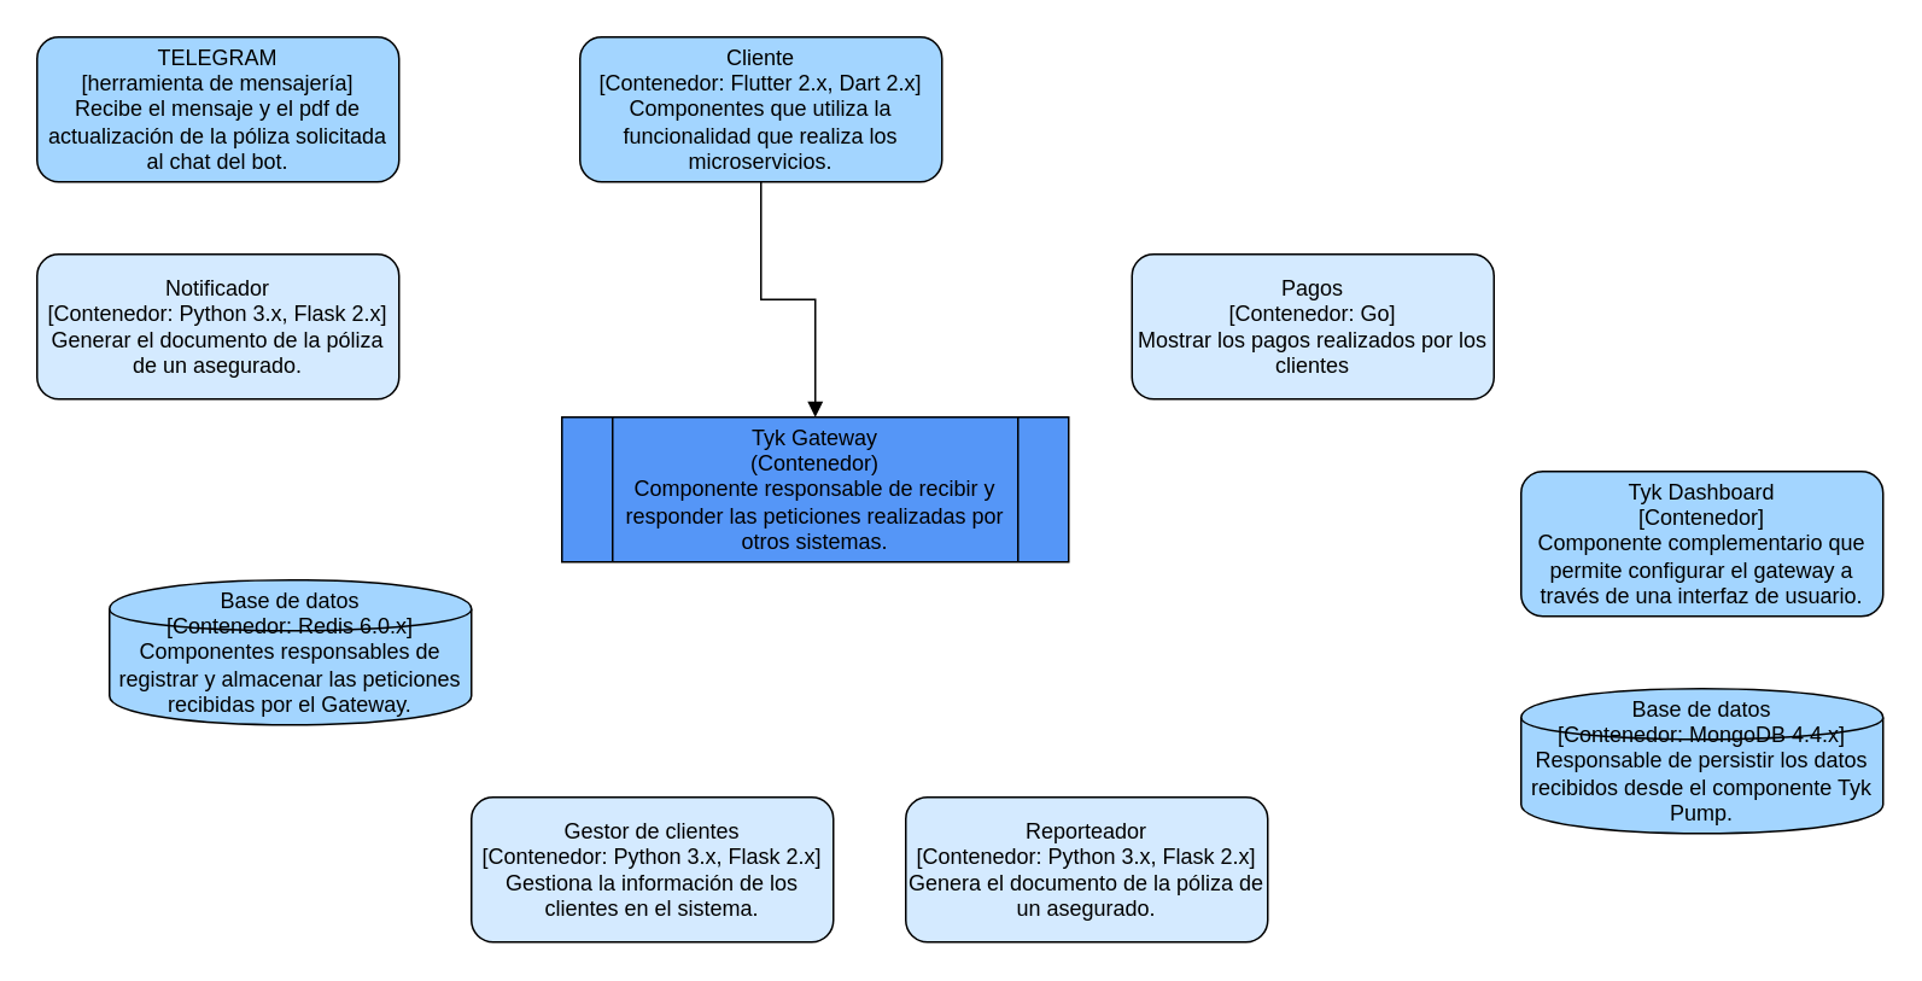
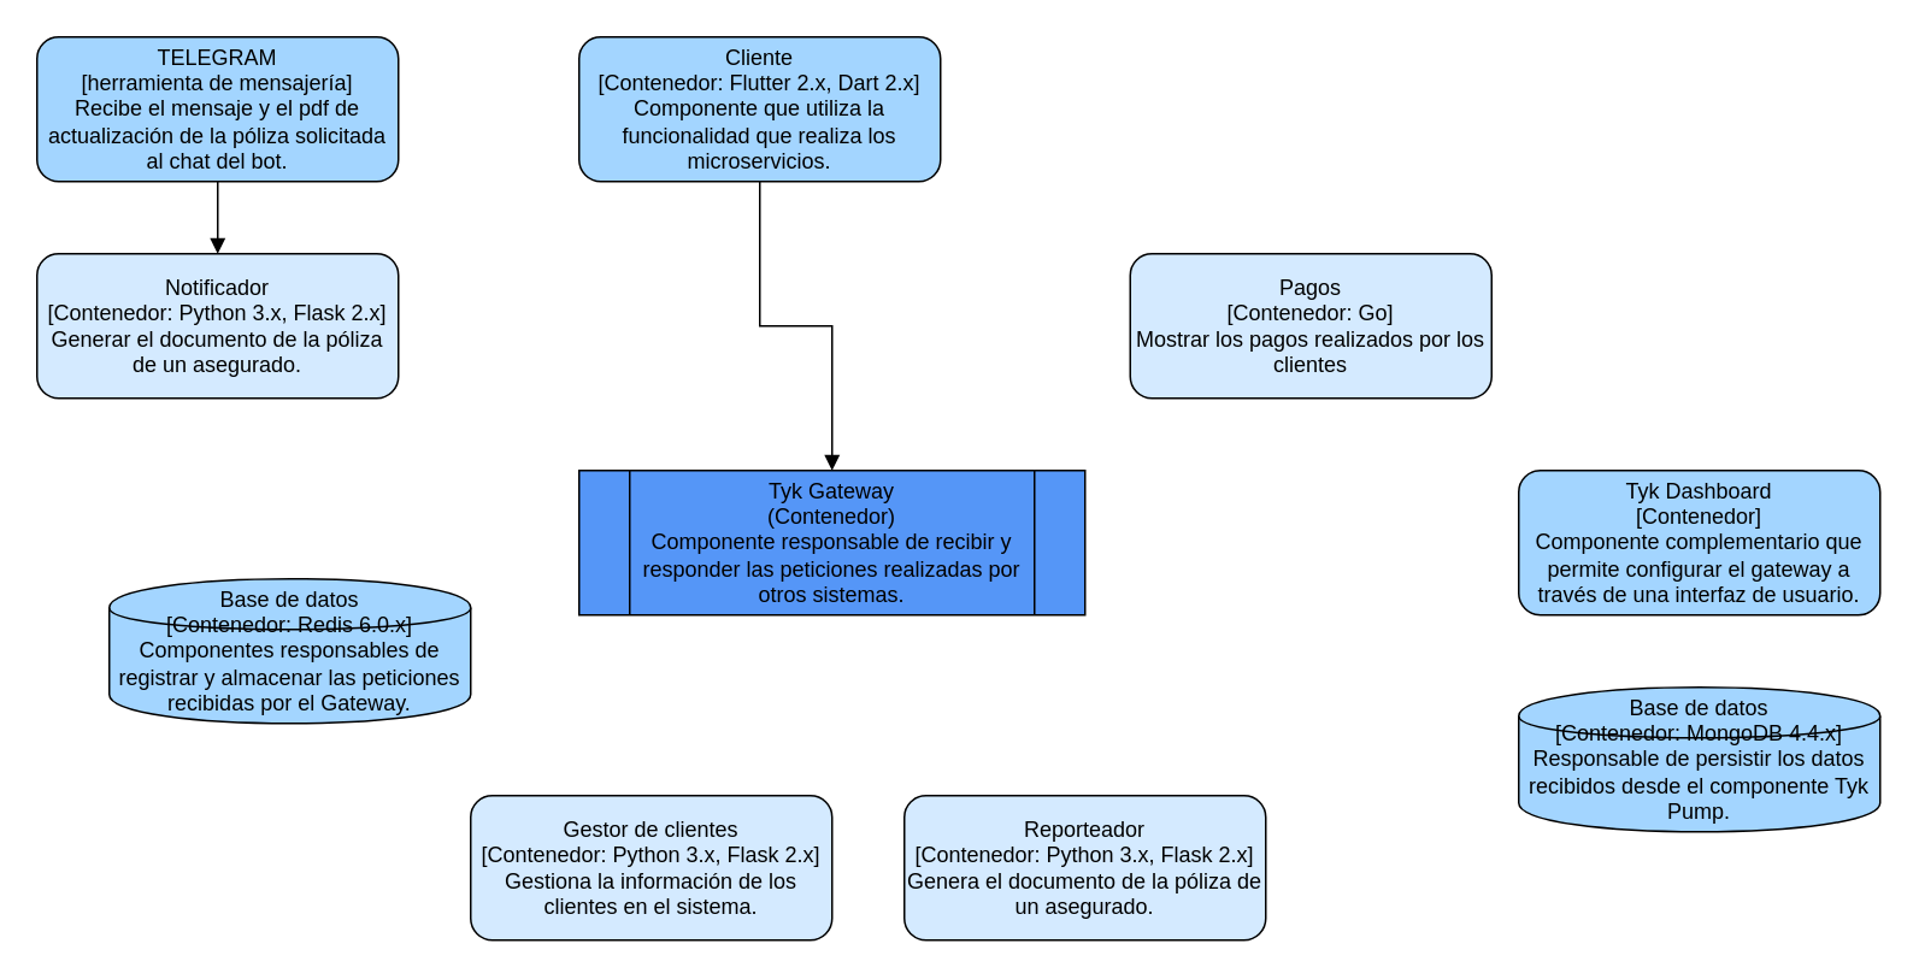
- <mxCell id="3" value="Cliente&#10;[Contenedor: Flutter 2.x, Dart 2.x]&#10;Componentes que utiliza la funcionalidad que realiza los microservicios." style="shape=rectangle;whiteSpace=wrap;html=1;rounded=1;fillColor=#a3d5ff;fontSize=12;" vertex="1" parent="1"><mxGeometry x="320" y="20" width="200" height="80" as="geometry" /></mxCell>
+ <mxCell id="3" value="Cliente&#10;[Contenedor: Flutter 2.x, Dart 2.x]&#10;Componente que utiliza la funcionalidad que realiza los microservicios." style="shape=rectangle;whiteSpace=wrap;html=1;rounded=1;fillColor=#a3d5ff;fontSize=12;" vertex="1" parent="1"><mxGeometry x="320" y="20" width="200" height="80" as="geometry" /></mxCell>
+ <mxCell id="13" style="edgeStyle=orthogonalEdgeStyle;rounded=0;html=1;endArrow=block;" edge="1" parent="1" source="4" target="5"><mxGeometry relative="1" as="geometry" /></mxCell>
- <mxCell id="2" value="Tyk Gateway&#10;(Contenedor)&#10;Componente responsable de recibir y responder las peticiones realizadas por otros sistemas." style="shape=process;whiteSpace=wrap;html=1;fillColor=#5596f7;fontSize=12;" vertex="1" parent="1"><mxGeometry x="310" y="230" width="280" height="80" as="geometry" /></mxCell>
+ <mxCell id="2" value="Tyk Gateway&#10;(Contenedor)&#10;Componente responsable de recibir y responder las peticiones realizadas por otros sistemas." style="shape=process;whiteSpace=wrap;html=1;fillColor=#5596f7;fontSize=12;" vertex="1" parent="1"><mxGeometry x="320" y="260" width="280" height="80" as="geometry" /></mxCell>
